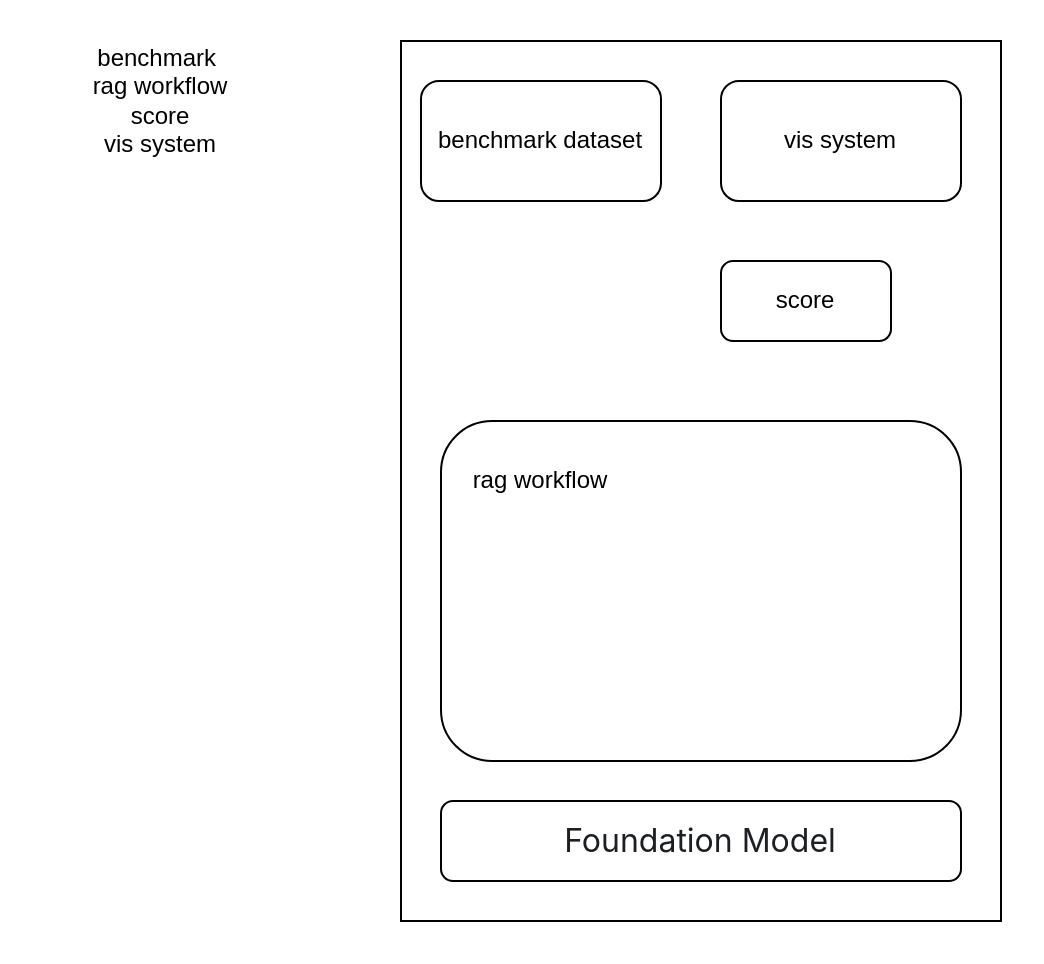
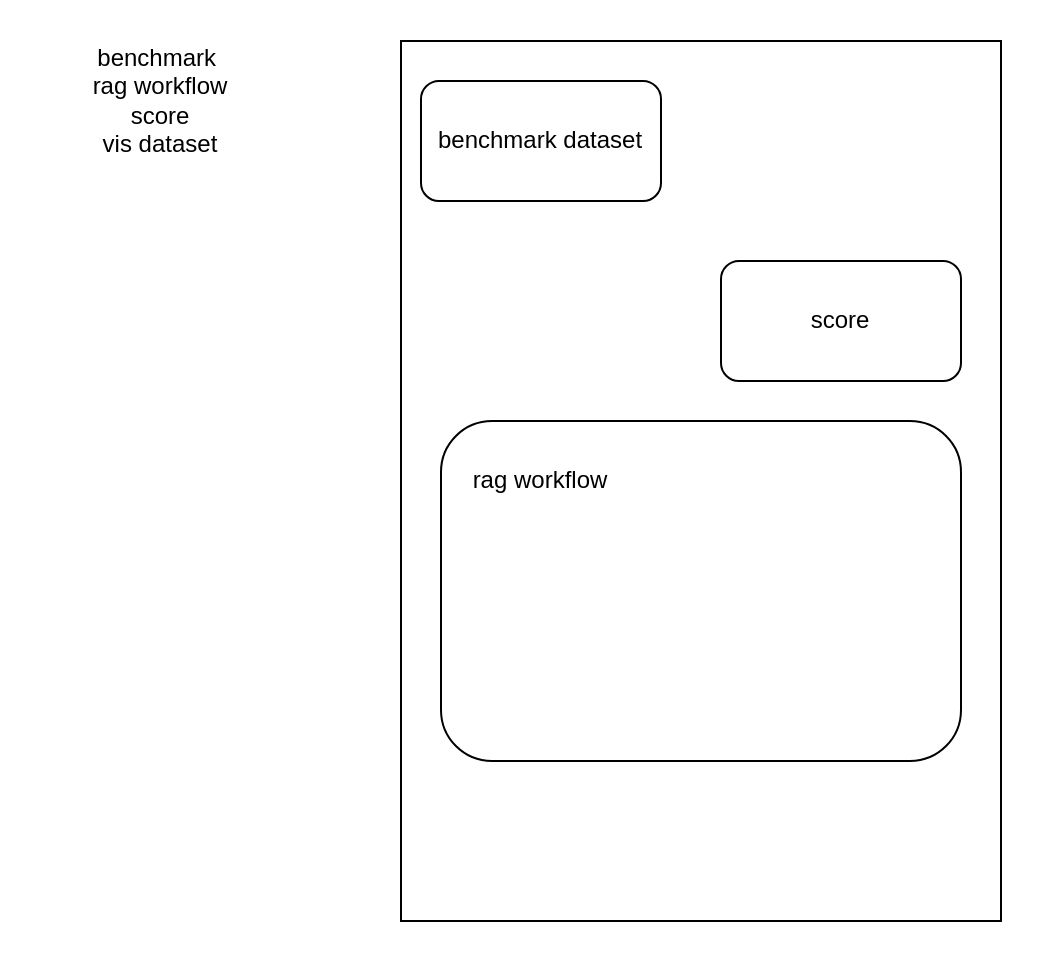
- <mxCell id="3" value="benchmark&amp;nbsp;&lt;div&gt;rag workflow&lt;/div&gt;&lt;div&gt;score&lt;/div&gt;&lt;div&gt;vis system&lt;/div&gt;" style="text;html=1;align=center;verticalAlign=middle;whiteSpace=wrap;rounded=0;" vertex="1" parent="1"><mxGeometry y="20" width="120" height="60" as="geometry" x="20" /></mxCell>
+ <mxCell id="3" value="benchmark&amp;nbsp;&lt;div&gt;rag workflow&lt;/div&gt;&lt;div&gt;score&lt;/div&gt;&lt;div&gt;vis dataset&lt;/div&gt;" style="text;html=1;align=center;verticalAlign=middle;whiteSpace=wrap;rounded=0;" vertex="1" parent="1"><mxGeometry y="20" width="120" height="60" as="geometry" x="20" /></mxCell>
- <mxCell id="7" value="vis system" style="rounded=1;whiteSpace=wrap;html=1;" vertex="1" parent="1"><mxGeometry x="360" y="40" width="120" height="60" as="geometry" /></mxCell>
- <mxCell id="6" value="score" style="rounded=1;whiteSpace=wrap;html=1;" vertex="1" parent="1"><mxGeometry x="360" y="130" width="85" height="40" as="geometry" /></mxCell>
+ <mxCell id="6" value="score" style="rounded=1;whiteSpace=wrap;html=1;" vertex="1" parent="1"><mxGeometry x="360" y="130" width="120" height="60" as="geometry" /></mxCell>
- <mxCell id="8" value="&lt;span style=&quot;color: rgb(28, 31, 35); font-family: Inter, -apple-system, BlinkMacSystemFont, &amp;quot;Segoe UI&amp;quot;, &amp;quot;SF Pro SC&amp;quot;, &amp;quot;SF Pro Display&amp;quot;, &amp;quot;SF Pro Icons&amp;quot;, &amp;quot;PingFang SC&amp;quot;, &amp;quot;Hiragino Sans GB&amp;quot;, &amp;quot;Microsoft YaHei&amp;quot;, &amp;quot;Helvetica Neue&amp;quot;, Helvetica, Arial, sans-serif; font-size: medium; text-align: start; white-space: pre; background-color: rgb(255, 255, 255);&quot;&gt;Foundation Model&lt;/span&gt;" style="rounded=1;whiteSpace=wrap;html=1;" vertex="1" parent="1"><mxGeometry x="220" y="400" width="260" height="40" as="geometry" /></mxCell>
